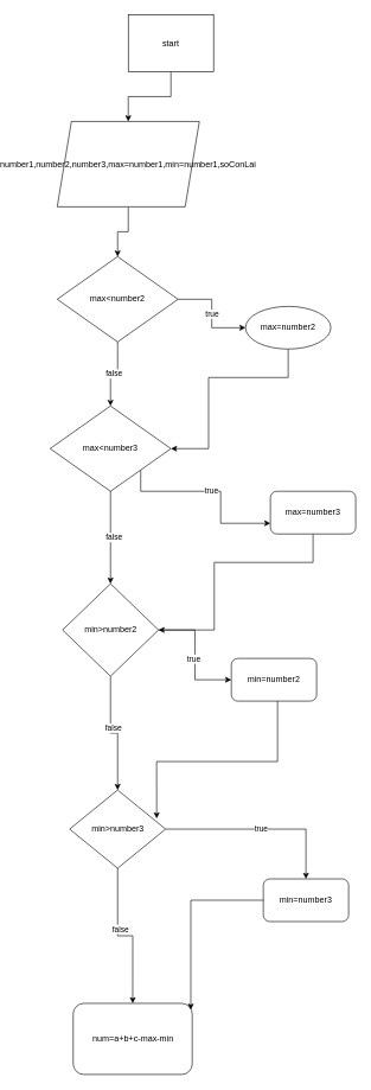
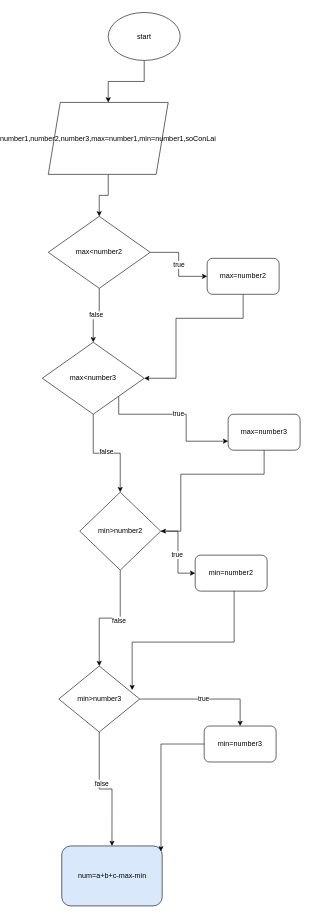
- <mxCell id="3" value="start" style="whiteSpace=wrap;html=1;rounded=0;" parent="1" vertex="1"><mxGeometry x="130" y="20" width="120" height="80" as="geometry" /></mxCell>
+ <mxCell id="3" value="start" style="ellipse;whiteSpace=wrap;html=1;" parent="1" vertex="1"><mxGeometry x="130" y="20" width="120" height="80" as="geometry" /></mxCell>
- <mxCell id="14" value="max=number2" style="ellipse;whiteSpace=wrap;html=1;" parent="1" vertex="1"><mxGeometry x="295" y="430" width="120" height="60" as="geometry" /></mxCell>
+ <mxCell id="14" value="max=number2" style="rounded=1;whiteSpace=wrap;html=1;" parent="1" vertex="1"><mxGeometry x="295" y="430" width="120" height="60" as="geometry" /></mxCell>
- <mxCell id="21" value="min&amp;gt;number2" style="rhombus;whiteSpace=wrap;html=1;" parent="1" vertex="1"><mxGeometry x="37.5" y="820" width="135" height="130" as="geometry" /></mxCell>
+ <mxCell id="21" value="min&amp;gt;number2" style="rhombus;whiteSpace=wrap;html=1;" parent="1" vertex="1"><mxGeometry x="82.5" y="820" width="135" height="130" as="geometry" /></mxCell>
- <mxCell id="28" value="min=number3" style="rounded=1;whiteSpace=wrap;html=1;" parent="1" vertex="1"><mxGeometry x="320" y="1235" width="120" height="60" as="geometry" /></mxCell>
+ <mxCell id="28" value="min=number3" style="rounded=1;whiteSpace=wrap;html=1;" parent="1" vertex="1"><mxGeometry x="290" y="1210" width="120" height="60" as="geometry" /></mxCell>
- <mxCell id="29" value="num=a+b+c-max-min" style="rounded=1;whiteSpace=wrap;html=1;" parent="1" vertex="1"><mxGeometry x="52.5" y="1410" width="167.5" height="100" as="geometry" /></mxCell>
+ <mxCell id="29" value="num=a+b+c-max-min" style="rounded=1;whiteSpace=wrap;html=1;fillColor=#dae8fc;" parent="1" vertex="1"><mxGeometry x="52.5" y="1410" width="167.5" height="100" as="geometry" /></mxCell>
